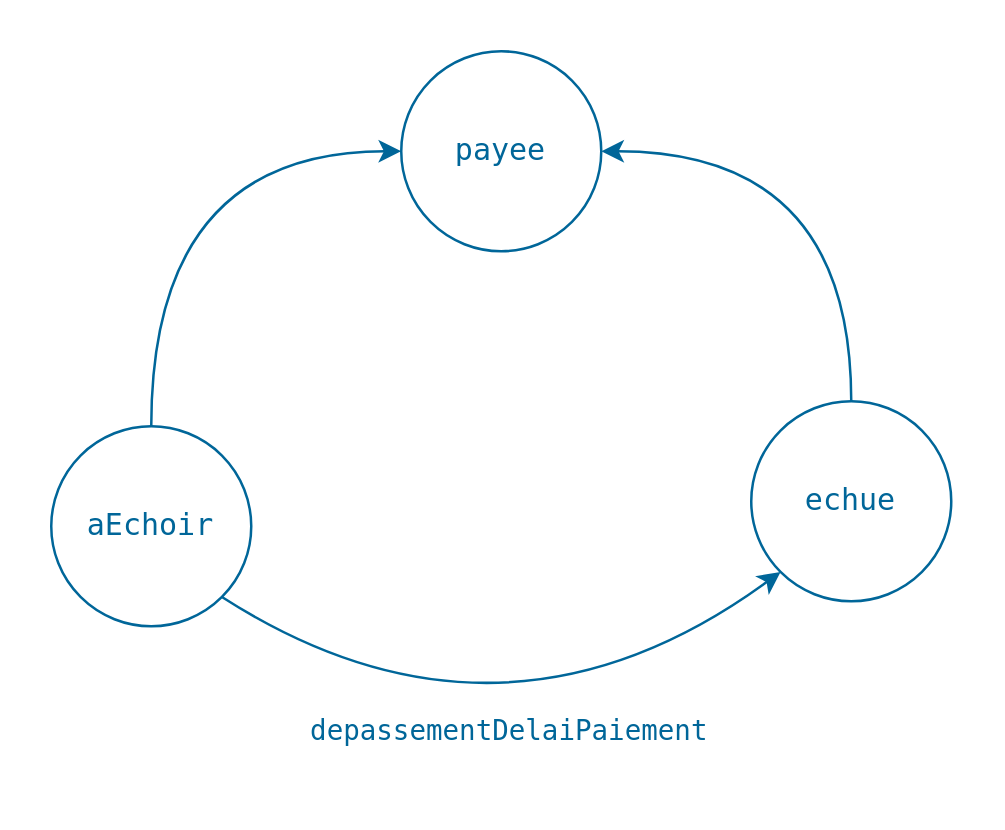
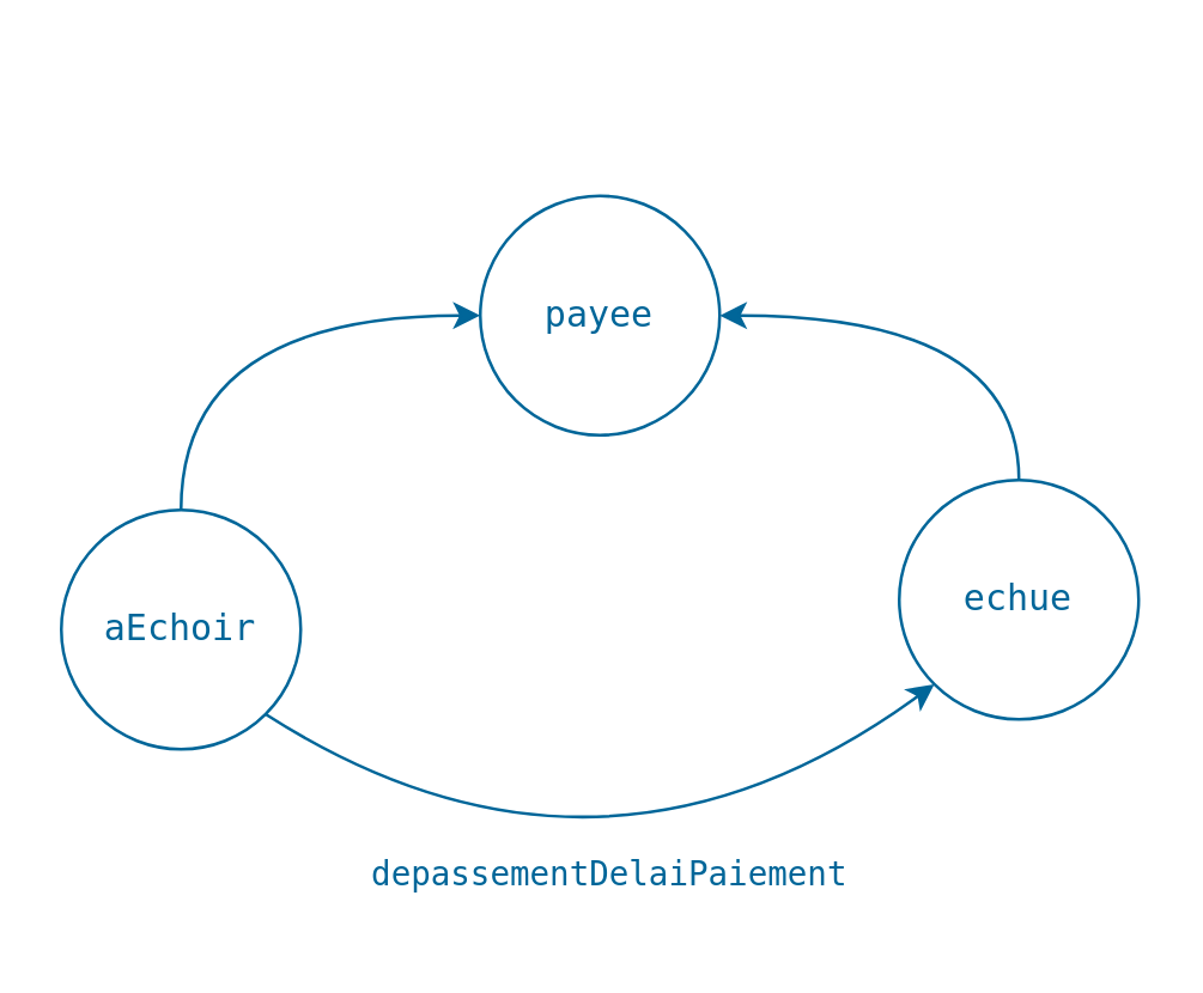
- <mxCell id="8" value="&lt;pre&gt;payee&lt;/pre&gt;" style="ellipse;whiteSpace=wrap;html=1;strokeColor=#006699;fontColor=#006699;rounded=0;" vertex="1" parent="1"><mxGeometry x="160" y="20" width="80" height="80" as="geometry" /></mxCell>
+ <mxCell id="8" value="&lt;pre&gt;payee&lt;/pre&gt;" style="ellipse;whiteSpace=wrap;html=1;strokeColor=#006699;fontColor=#006699;rounded=0;" vertex="1" parent="1"><mxGeometry x="160" y="65" width="80" height="80" as="geometry" /></mxCell>
